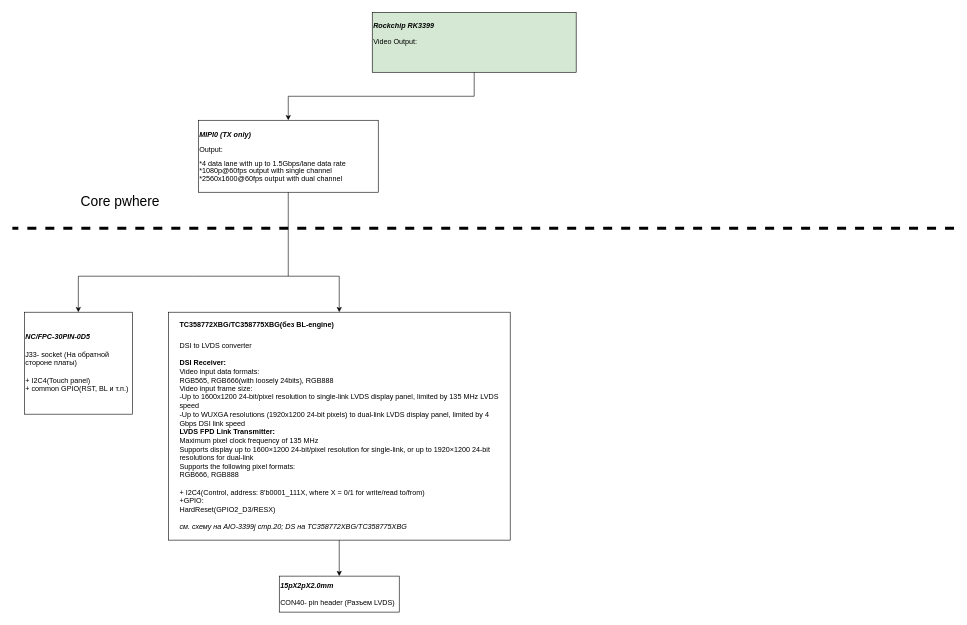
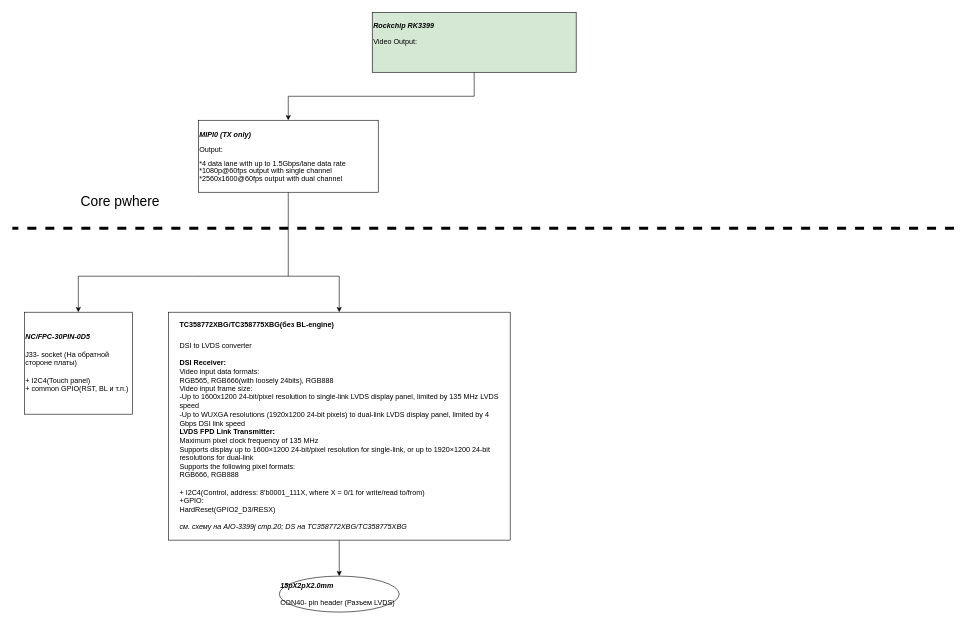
- <mxCell id="11" value="&lt;b&gt;&lt;i&gt;15pX2pX2.0mm&lt;/i&gt;&lt;/b&gt;&lt;br&gt;&lt;br&gt;CON40- pin header (Разъем LVDS)" style="rounded=0;whiteSpace=wrap;html=1;glass=0;strokeColor=default;fontSize=12;fillColor=default;align=left;" vertex="1" parent="1"><mxGeometry x="465" y="960" width="200" height="60" as="geometry" /></mxCell>
+ <mxCell id="11" value="&lt;b&gt;&lt;i&gt;15pX2pX2.0mm&lt;/i&gt;&lt;/b&gt;&lt;br&gt;&lt;br&gt;CON40- pin header (Разъем LVDS)" style="ellipse;whiteSpace=wrap;html=1;glass=0;strokeColor=default;fontSize=12;fillColor=default;align=left;" vertex="1" parent="1"><mxGeometry x="465" y="960" width="200" height="60" as="geometry" /></mxCell>
